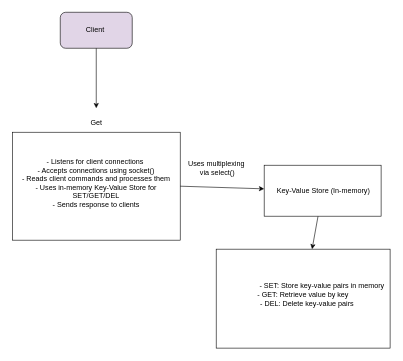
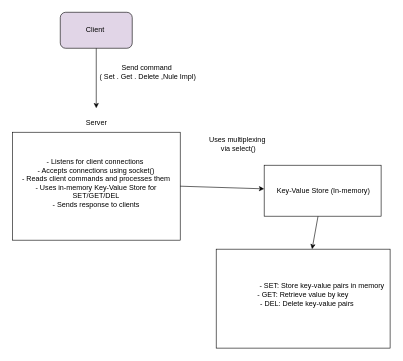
+ <mxCell id="4" value="Send command&lt;br&gt;&amp;nbsp;( Set . Get . Delete ,Nule Impl)" style="text;html=1;align=center;verticalAlign=middle;resizable=0;points=[];autosize=1;strokeColor=none;fillColor=none;" vertex="1" parent="1"><mxGeometry x="149" y="100" width="190" height="40" as="geometry" /></mxCell>
- <mxCell id="6" value="Get" style="text;html=1;align=center;verticalAlign=middle;resizable=0;points=[];autosize=1;strokeColor=none;fillColor=none;" vertex="1" parent="1"><mxGeometry x="130" y="190" width="60" height="30" as="geometry" /></mxCell>
+ <mxCell id="6" value="Server" style="text;html=1;align=center;verticalAlign=middle;resizable=0;points=[];autosize=1;strokeColor=none;fillColor=none;" vertex="1" parent="1"><mxGeometry x="130" y="190" width="60" height="30" as="geometry" /></mxCell>
- <mxCell id="11" value="Uses multiplexing&lt;br&gt;&amp;nbsp;via select()" style="text;html=1;align=center;verticalAlign=middle;resizable=0;points=[];autosize=1;strokeColor=none;fillColor=none;" vertex="1" parent="1"><mxGeometry x="300" y="260" width="120" height="40" as="geometry" /></mxCell>
+ <mxCell id="11" value="Uses multiplexing&lt;br&gt;&amp;nbsp;via select()" style="text;html=1;align=center;verticalAlign=middle;resizable=0;points=[];autosize=1;strokeColor=none;fillColor=none;" vertex="1" parent="1"><mxGeometry x="335" y="220" width="120" height="40" as="geometry" /></mxCell>
